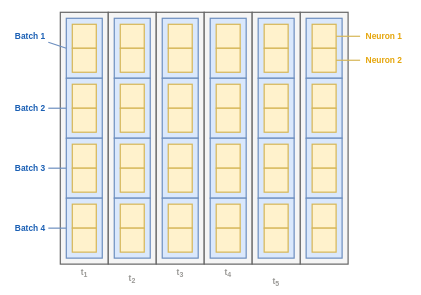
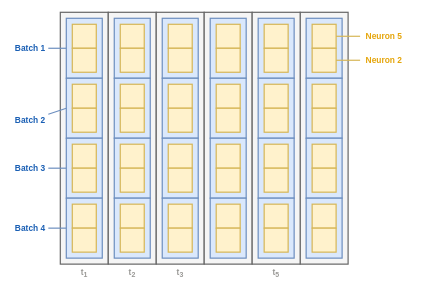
- <mxCell id="32" value="&lt;font color=&quot;#1a5fb4&quot;&gt;&lt;b&gt;&lt;font style=&quot;font-size: 14px;&quot;&gt;Batch 1&lt;/font&gt;&lt;/b&gt;&lt;/font&gt;" style="text;html=1;align=center;verticalAlign=middle;whiteSpace=wrap;rounded=0;" vertex="1" parent="1"><mxGeometry x="20" y="45" width="60" height="30" as="geometry" /></mxCell>
+ <mxCell id="32" value="&lt;font color=&quot;#1a5fb4&quot;&gt;&lt;b&gt;&lt;font style=&quot;font-size: 14px;&quot;&gt;Batch 1&lt;/font&gt;&lt;/b&gt;&lt;/font&gt;" style="text;html=1;align=center;verticalAlign=middle;whiteSpace=wrap;rounded=0;" vertex="1" parent="1"><mxGeometry x="20" y="65" width="60" height="30" as="geometry" /></mxCell>
- <mxCell id="38" value="&lt;font color=&quot;#e5a50a&quot; style=&quot;font-size: 14px;&quot;&gt;&lt;b&gt;&lt;font&gt;Neuron 1&lt;/font&gt;&lt;/b&gt;&lt;/font&gt;&lt;font color=&quot;#e5a50a&quot; style=&quot;font-size: 14px;&quot;&gt;&lt;b&gt;&lt;br&gt;&lt;/b&gt;&lt;/font&gt;" style="text;html=1;align=center;verticalAlign=middle;whiteSpace=wrap;rounded=0;" vertex="1" parent="1"><mxGeometry x="600" y="45" width="80" height="30" as="geometry" /></mxCell>
+ <mxCell id="38" value="&lt;font color=&quot;#e5a50a&quot; style=&quot;font-size: 14px;&quot;&gt;&lt;b&gt;&lt;font&gt;Neuron 5&lt;/font&gt;&lt;/b&gt;&lt;/font&gt;&lt;font color=&quot;#e5a50a&quot; style=&quot;font-size: 14px;&quot;&gt;&lt;b&gt;&lt;br&gt;&lt;/b&gt;&lt;/font&gt;" style="text;html=1;align=center;verticalAlign=middle;whiteSpace=wrap;rounded=0;" vertex="1" parent="1"><mxGeometry x="600" y="45" width="80" height="30" as="geometry" /></mxCell>
- <mxCell id="34" value="&lt;div&gt;&lt;font color=&quot;#1a5fb4&quot;&gt;&lt;b&gt;&lt;font style=&quot;font-size: 14px;&quot;&gt;Batch 2&lt;/font&gt;&lt;/b&gt;&lt;/font&gt;&lt;/div&gt;" style="text;html=1;align=center;verticalAlign=middle;whiteSpace=wrap;rounded=0;" vertex="1" parent="1"><mxGeometry x="20" y="165" width="60" height="30" as="geometry" /></mxCell>
+ <mxCell id="34" value="&lt;div&gt;&lt;font color=&quot;#1a5fb4&quot;&gt;&lt;b&gt;&lt;font style=&quot;font-size: 14px;&quot;&gt;Batch 2&lt;/font&gt;&lt;/b&gt;&lt;/font&gt;&lt;/div&gt;" style="text;html=1;align=center;verticalAlign=middle;whiteSpace=wrap;rounded=0;" vertex="1" parent="1"><mxGeometry x="20" y="185" width="60" height="30" as="geometry" /></mxCell>
- <mxCell id="73" value="&lt;font color=&quot;#9a9996&quot;&gt;&lt;b&gt;&lt;font style=&quot;font-size: 14px;&quot;&gt;t&lt;sub&gt;4&lt;br&gt;&lt;/sub&gt;&lt;/font&gt;&lt;/b&gt;&lt;/font&gt;" style="text;html=1;align=center;verticalAlign=middle;whiteSpace=wrap;rounded=0;" vertex="1" parent="1"><mxGeometry x="350" y="440" width="60" height="30" as="geometry" /></mxCell>
- <mxCell id="45" value="&lt;font color=&quot;#9a9996&quot;&gt;&lt;b&gt;&lt;font style=&quot;font-size: 14px;&quot;&gt;t&lt;sub&gt;2&lt;br&gt;&lt;/sub&gt;&lt;/font&gt;&lt;/b&gt;&lt;/font&gt;" style="text;html=1;align=center;verticalAlign=middle;whiteSpace=wrap;rounded=0;" vertex="1" parent="1"><mxGeometry x="190" y="450" width="60" height="30" as="geometry" /></mxCell>
+ <mxCell id="45" value="&lt;font color=&quot;#9a9996&quot;&gt;&lt;b&gt;&lt;font style=&quot;font-size: 14px;&quot;&gt;t&lt;sub&gt;2&lt;br&gt;&lt;/sub&gt;&lt;/font&gt;&lt;/b&gt;&lt;/font&gt;" style="text;html=1;align=center;verticalAlign=middle;whiteSpace=wrap;rounded=0;" vertex="1" parent="1"><mxGeometry x="190" y="440" width="60" height="30" as="geometry" /></mxCell>
- <mxCell id="87" value="&lt;font color=&quot;#9a9996&quot;&gt;&lt;b&gt;&lt;font style=&quot;font-size: 14px;&quot;&gt;t&lt;sub&gt;5&lt;br&gt;&lt;/sub&gt;&lt;/font&gt;&lt;/b&gt;&lt;/font&gt;" style="text;html=1;align=center;verticalAlign=middle;whiteSpace=wrap;rounded=0;" vertex="1" parent="1"><mxGeometry x="430" y="455" width="60" height="30" as="geometry" /></mxCell>
+ <mxCell id="87" value="&lt;font color=&quot;#9a9996&quot;&gt;&lt;b&gt;&lt;font style=&quot;font-size: 14px;&quot;&gt;t&lt;sub&gt;5&lt;br&gt;&lt;/sub&gt;&lt;/font&gt;&lt;/b&gt;&lt;/font&gt;" style="text;html=1;align=center;verticalAlign=middle;whiteSpace=wrap;rounded=0;" vertex="1" parent="1"><mxGeometry x="430" y="440" width="60" height="30" as="geometry" /></mxCell>
